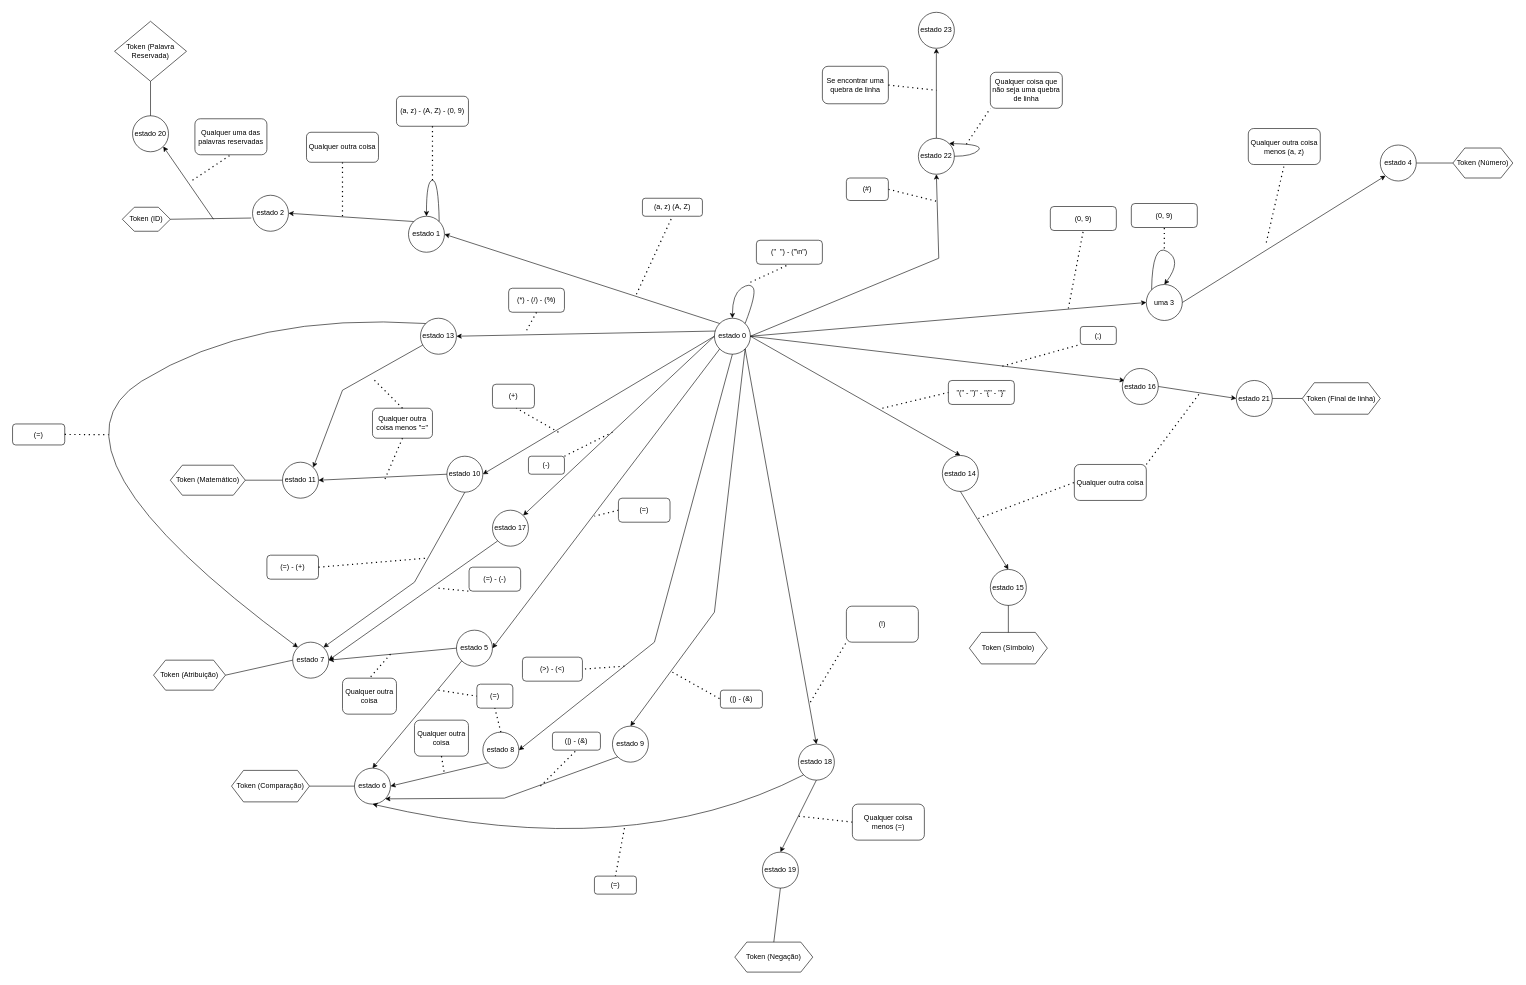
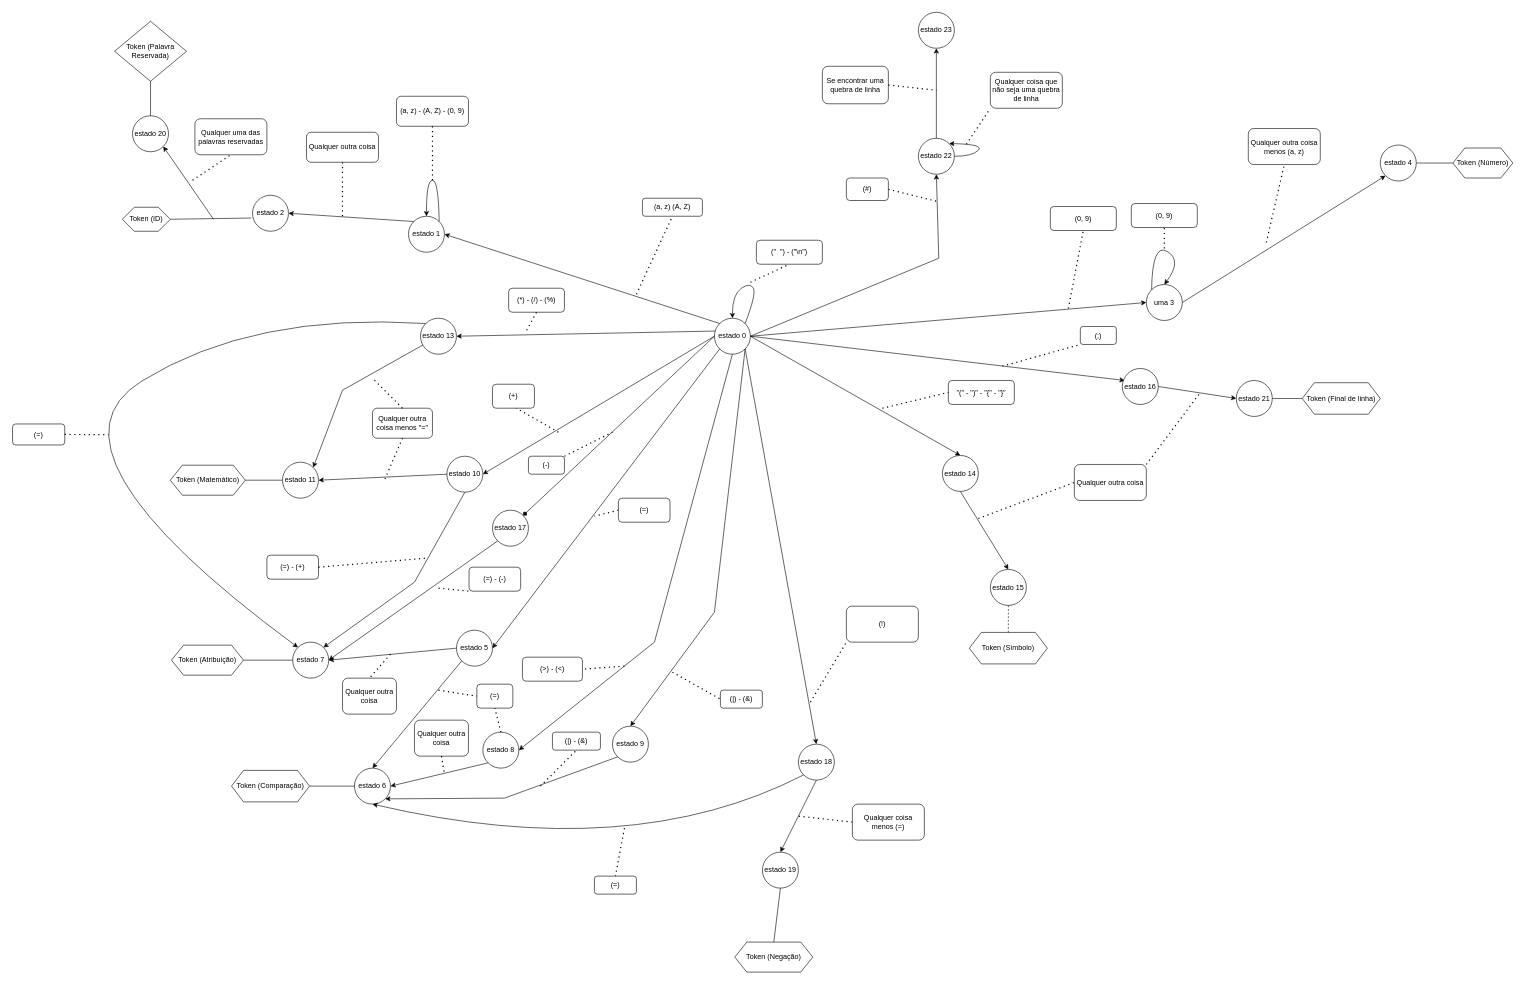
- <mxCell id="101" value="" style="endArrow=classic;html=1;rounded=0;entryX=1;entryY=0;entryDx=0;entryDy=0;exitX=0;exitY=0.5;exitDx=0;exitDy=0;" parent="1" source="2" target="100" edge="1"><mxGeometry width="50" height="50" relative="1" as="geometry"><mxPoint x="920" y="800" as="sourcePoint" /><mxPoint x="970" y="750" as="targetPoint" /></mxGeometry></mxCell>
+ <mxCell id="101" value="" style="endArrow=diamond;html=1;rounded=0;entryX=1;entryY=0;entryDx=0;entryDy=0;exitX=0;exitY=0.5;exitDx=0;exitDy=0;" parent="1" source="2" target="100" edge="1"><mxGeometry width="50" height="50" relative="1" as="geometry"><mxPoint x="920" y="800" as="sourcePoint" /><mxPoint x="970" y="750" as="targetPoint" /></mxGeometry></mxCell>
- <mxCell id="87" value="" style="endArrow=none;html=1;rounded=0;entryX=0.5;entryY=1;entryDx=0;entryDy=0;exitX=0.5;exitY=0;exitDx=0;exitDy=0;" parent="1" source="86" target="82" edge="1"><mxGeometry width="50" height="50" relative="1" as="geometry"><mxPoint x="1849" y="1443.75" as="sourcePoint" /><mxPoint x="1700" y="1148.75" as="targetPoint" /></mxGeometry></mxCell>
+ <mxCell id="87" value="" style="endArrow=none;html=1;rounded=0;entryX=0.5;entryY=1;entryDx=0;entryDy=0;exitX=0.5;exitY=0;exitDx=0;exitDy=0;dashed=1;" parent="1" source="86" target="82" edge="1"><mxGeometry width="50" height="50" relative="1" as="geometry"><mxPoint x="1849" y="1443.75" as="sourcePoint" /><mxPoint x="1700" y="1148.75" as="targetPoint" /></mxGeometry></mxCell>
- <mxCell id="42" value="Token (Atribuição)" style="shape=hexagon;perimeter=hexagonPerimeter2;whiteSpace=wrap;html=1;fixedSize=1;" parent="1" vertex="1"><mxGeometry x="255" y="1100" width="120" height="50" as="geometry" /></mxCell>
+ <mxCell id="42" value="Token (Atribuição)" style="shape=hexagon;perimeter=hexagonPerimeter2;whiteSpace=wrap;html=1;fixedSize=1;" parent="1" vertex="1"><mxGeometry x="285" y="1075" width="120" height="50" as="geometry" /></mxCell>
